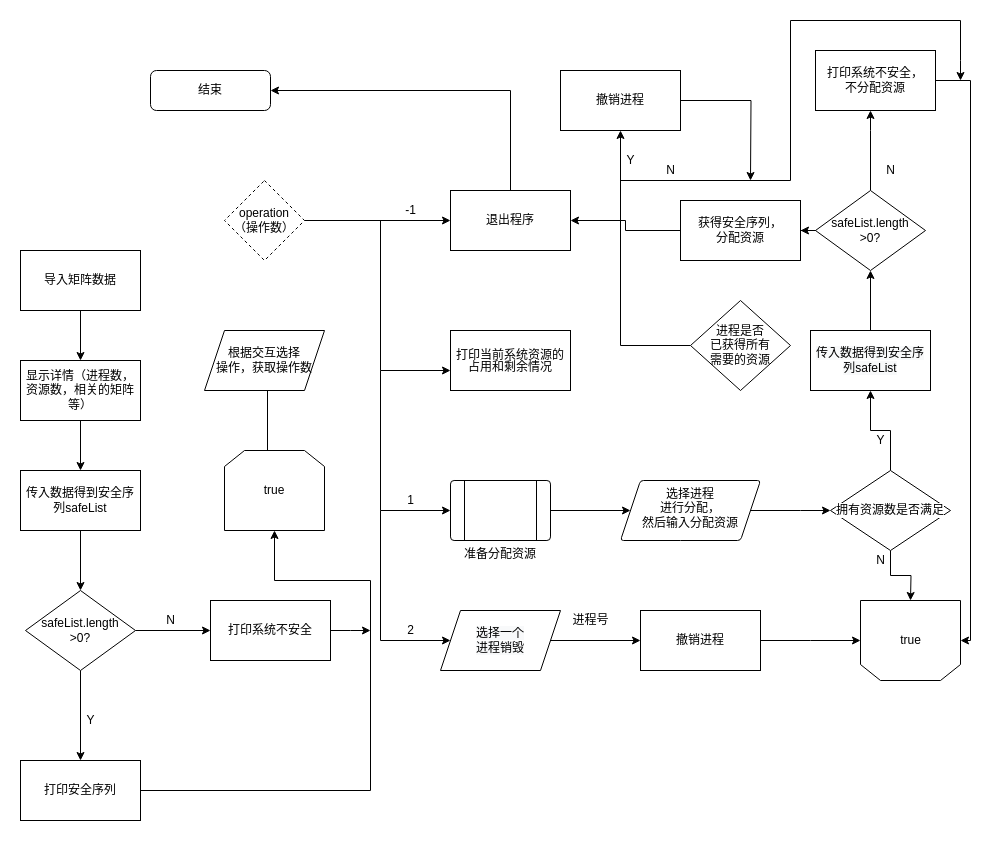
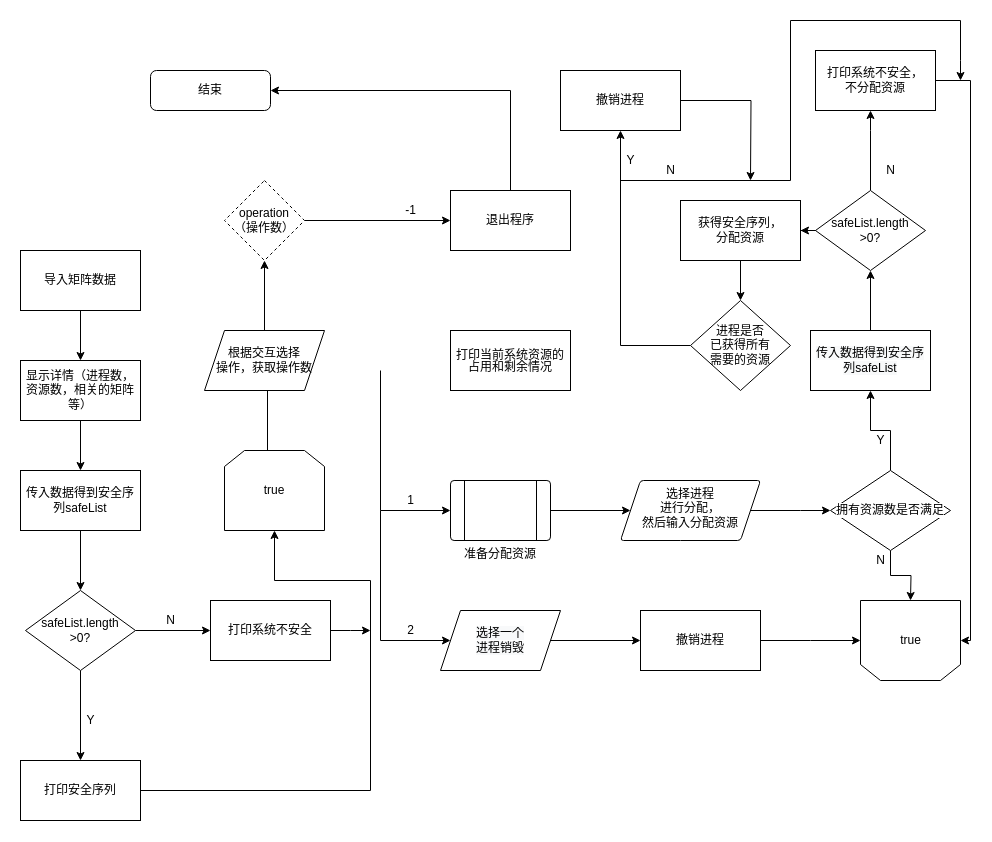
- <mxCell id="55" value="" style="edgeStyle=orthogonalEdgeStyle;rounded=0;orthogonalLoop=1;jettySize=auto;html=1;fontFamily=Helvetica;fontSize=12;fontColor=#000000;" edge="1" parent="1" source="56" target="27"><mxGeometry relative="1" as="geometry" /></mxCell>
+ <mxCell id="55" value="" style="edgeStyle=orthogonalEdgeStyle;rounded=0;orthogonalLoop=1;jettySize=auto;html=1;fontFamily=Helvetica;fontSize=12;fontColor=#000000;" edge="1" parent="1" source="56" target="61"><mxGeometry relative="1" as="geometry" /></mxCell>
+ <mxCell id="20" value="" style="edgeStyle=orthogonalEdgeStyle;rounded=0;orthogonalLoop=1;jettySize=auto;html=1;" edge="1" parent="1" source="21" target="25"><mxGeometry relative="1" as="geometry" /></mxCell>
- <mxCell id="24" value="" style="edgeStyle=orthogonalEdgeStyle;rounded=0;orthogonalLoop=1;jettySize=auto;html=1;" edge="1" parent="1" source="25" target="28"><mxGeometry relative="1" as="geometry"><Array as="points"><mxPoint x="380" y="220" /><mxPoint x="380" y="370" /></Array></mxGeometry></mxCell>
- <mxCell id="40" value="进程号" style="text;html=1;align=center;verticalAlign=middle;resizable=0;points=[];autosize=1;strokeColor=none;fillColor=none;fontSize=12;fontFamily=Helvetica;fontColor=#000000;" vertex="1" parent="1"><mxGeometry x="565" y="610" width="50" height="20" as="geometry" /></mxCell>
